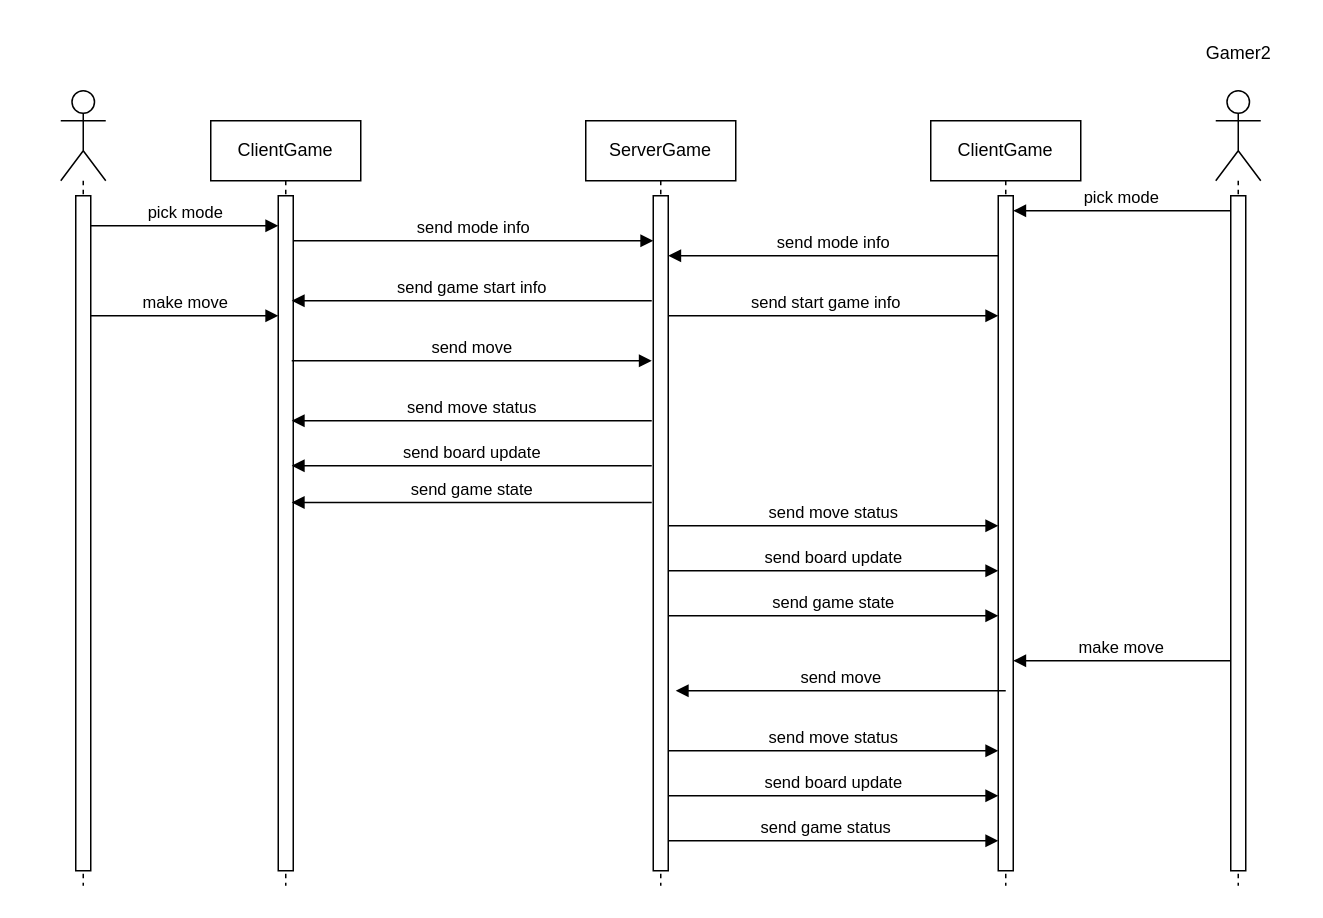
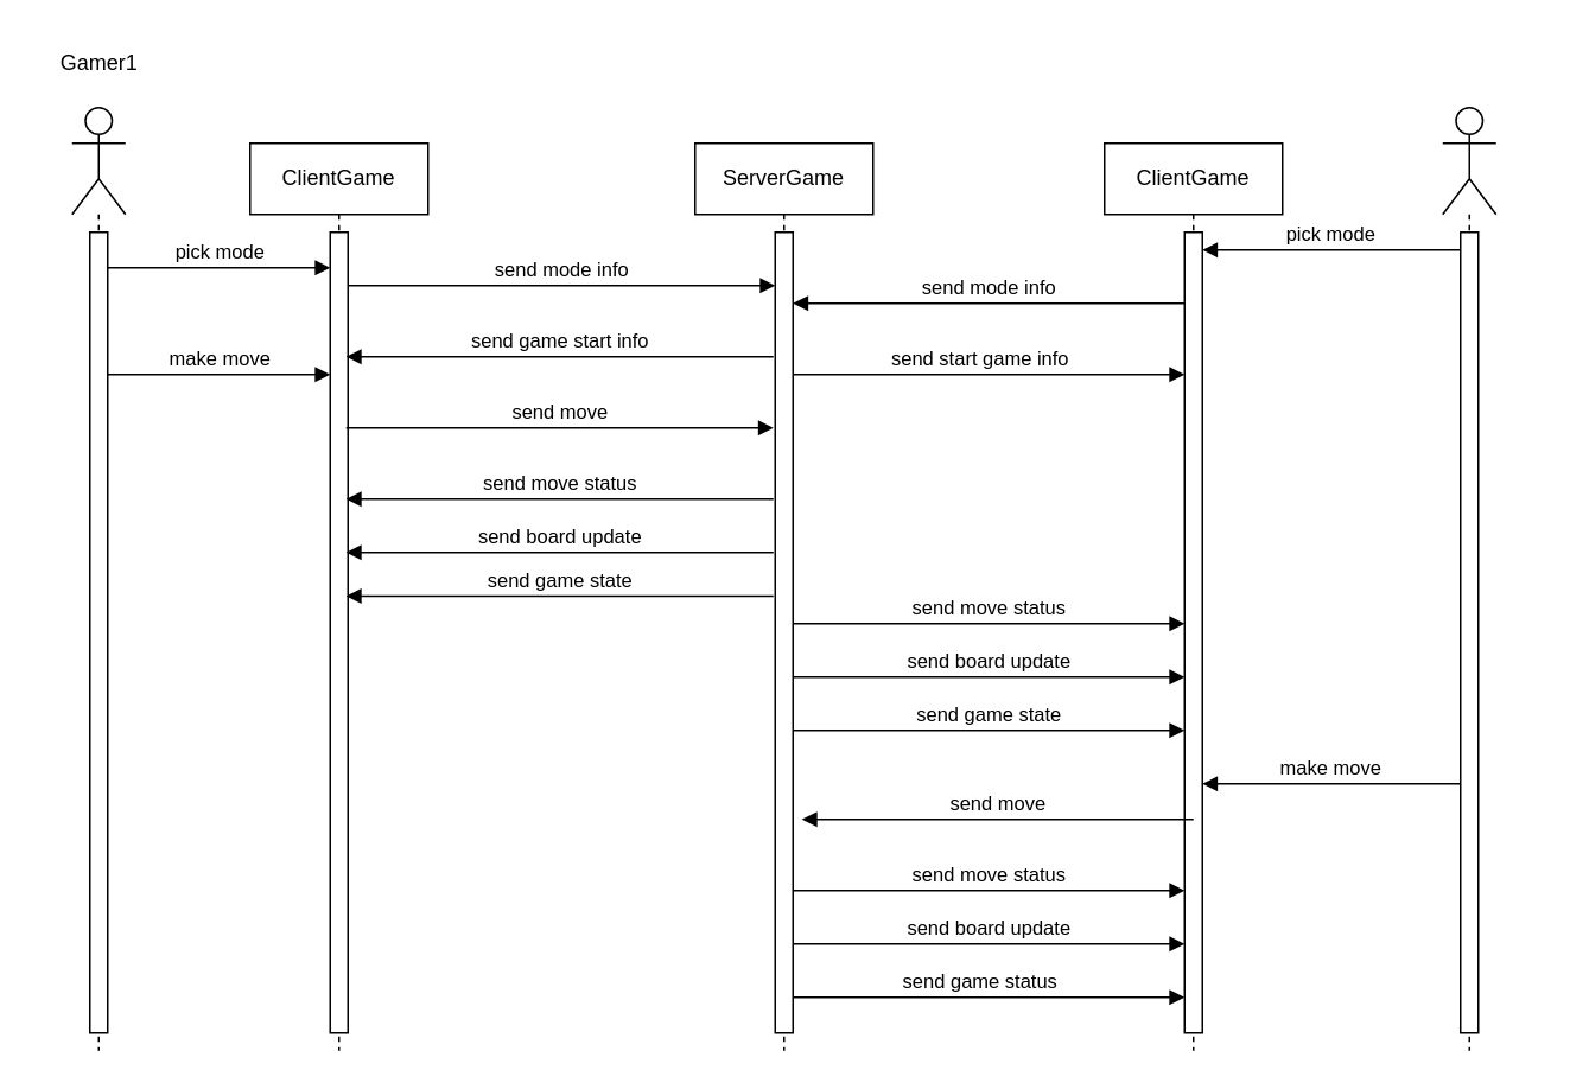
+ <mxCell id="4" value="Gamer1" style="text;html=1;align=center;verticalAlign=middle;resizable=0;points=[];autosize=1;strokeColor=none;fillColor=none;" vertex="1" parent="1"><mxGeometry x="20" y="20" width="70" height="30" as="geometry" /></mxCell>
- <mxCell id="13" value="Gamer2" style="text;html=1;align=center;verticalAlign=middle;resizable=0;points=[];autosize=1;strokeColor=none;fillColor=none;" vertex="1" parent="1"><mxGeometry x="790" y="20" width="70" height="30" as="geometry" /></mxCell>
